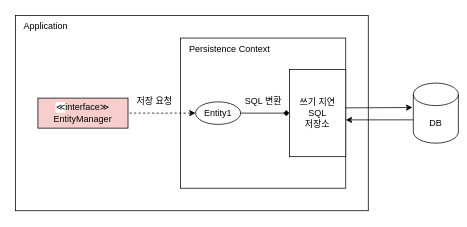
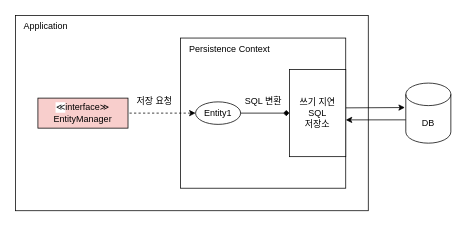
- <mxCell id="9" value="DB" style="shape=cylinder3;whiteSpace=wrap;html=1;boundedLbl=1;backgroundOutline=1;size=15;" parent="1" vertex="1"><mxGeometry x="550" y="110" width="60" height="80" as="geometry" /></mxCell>
+ <mxCell id="9" value="DB" style="shape=cylinder3;whiteSpace=wrap;html=1;boundedLbl=1;backgroundOutline=1;size=15;" parent="1" vertex="1"><mxGeometry x="540" y="110" width="60" height="80" as="geometry" /></mxCell>
